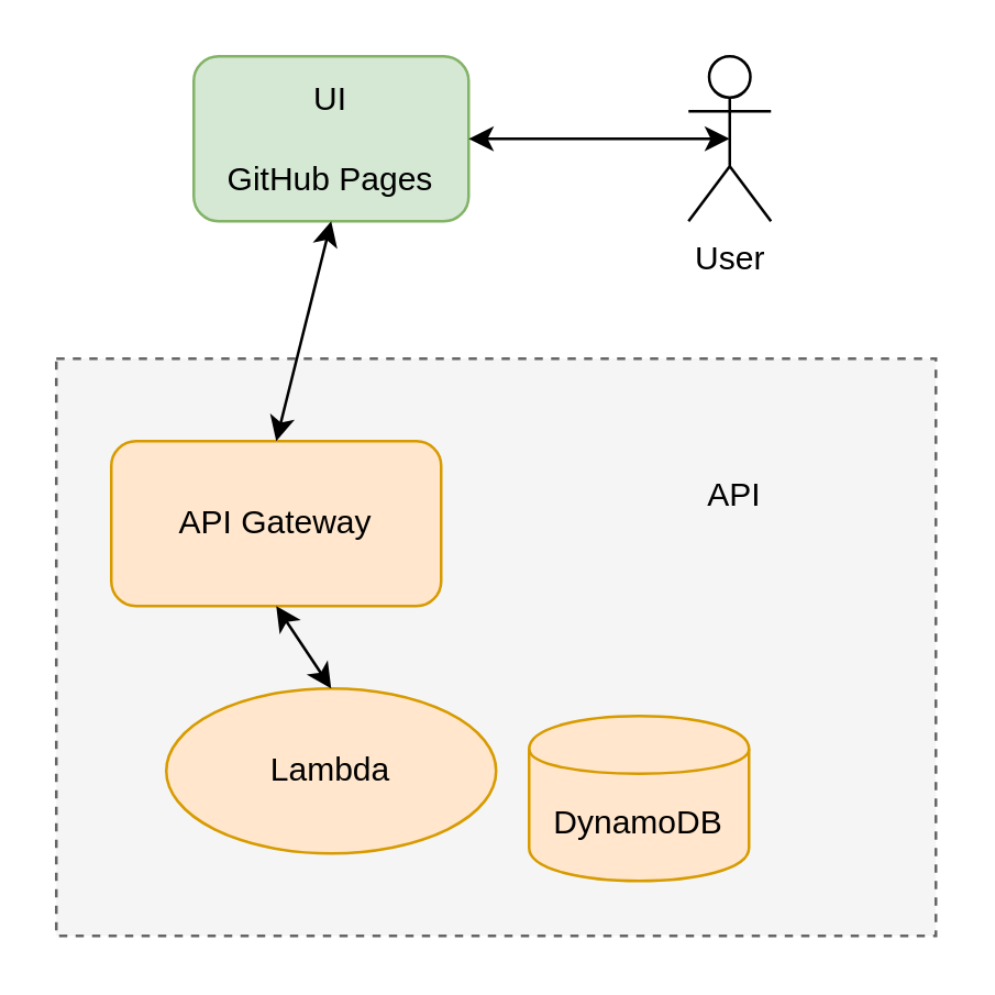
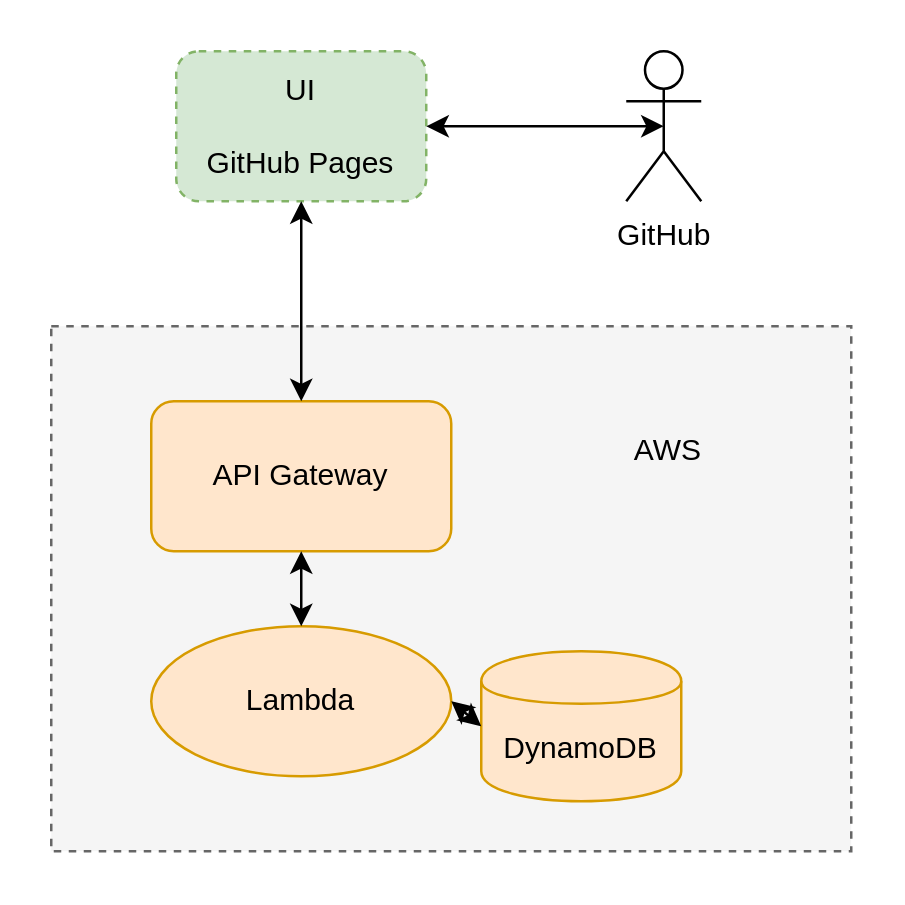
- <mxCell id="4" value="UI&lt;br&gt;&lt;br&gt;GitHub Pages" style="rounded=1;whiteSpace=wrap;html=1;fillColor=#d5e8d4;strokeColor=#82b366;" vertex="1" parent="1"><mxGeometry x="70" y="20" width="100" height="60" as="geometry" /></mxCell>
+ <mxCell id="4" value="UI&lt;br&gt;&lt;br&gt;GitHub Pages" style="rounded=1;whiteSpace=wrap;html=1;fillColor=#d5e8d4;strokeColor=#82b366;dashed=1;" vertex="1" parent="1"><mxGeometry x="70" y="20" width="100" height="60" as="geometry" /></mxCell>
- <mxCell id="3" value="User" style="shape=umlActor;verticalLabelPosition=bottom;labelBackgroundColor=#ffffff;verticalAlign=top;html=1;outlineConnect=0;" vertex="1" parent="1"><mxGeometry x="250" y="20" width="30" height="60" as="geometry" /></mxCell>
+ <mxCell id="3" value="GitHub" style="shape=umlActor;verticalLabelPosition=bottom;labelBackgroundColor=#ffffff;verticalAlign=top;html=1;outlineConnect=0;" vertex="1" parent="1"><mxGeometry x="250" y="20" width="30" height="60" as="geometry" /></mxCell>
- <mxCell id="8" value="API" style="text;html=1;strokeColor=none;fillColor=none;align=center;verticalAlign=middle;whiteSpace=wrap;rounded=0;dashed=1;" vertex="1" parent="1"><mxGeometry x="237" y="160" width="60" height="40" as="geometry" /></mxCell>
+ <mxCell id="8" value="AWS" style="text;html=1;strokeColor=none;fillColor=none;align=center;verticalAlign=middle;whiteSpace=wrap;rounded=0;dashed=1;" vertex="1" parent="1"><mxGeometry x="237" y="160" width="60" height="40" as="geometry" /></mxCell>
- <mxCell id="5" value="API Gateway" style="rounded=1;whiteSpace=wrap;html=1;fillColor=#ffe6cc;strokeColor=#d79b00;" vertex="1" parent="1"><mxGeometry x="40" y="160" width="120" height="60" as="geometry" /></mxCell>
+ <mxCell id="5" value="API Gateway" style="rounded=1;whiteSpace=wrap;html=1;fillColor=#ffe6cc;strokeColor=#d79b00;" vertex="1" parent="1"><mxGeometry x="60" y="160" width="120" height="60" as="geometry" /></mxCell>
+ <mxCell id="12" value="" style="endArrow=classic;startArrow=classic;html=1;entryX=0;entryY=0.5;entryDx=0;entryDy=0;exitX=1;exitY=0.5;exitDx=0;exitDy=0;" edge="1" parent="1" source="6" target="7"><mxGeometry width="50" height="50" relative="1" as="geometry"><mxPoint x="-60" y="360" as="sourcePoint" /><mxPoint x="-10" y="310" as="targetPoint" /></mxGeometry></mxCell>
